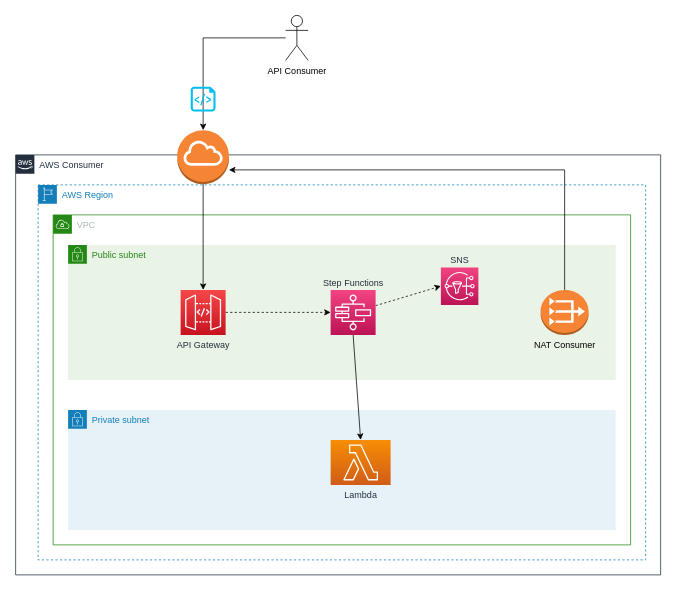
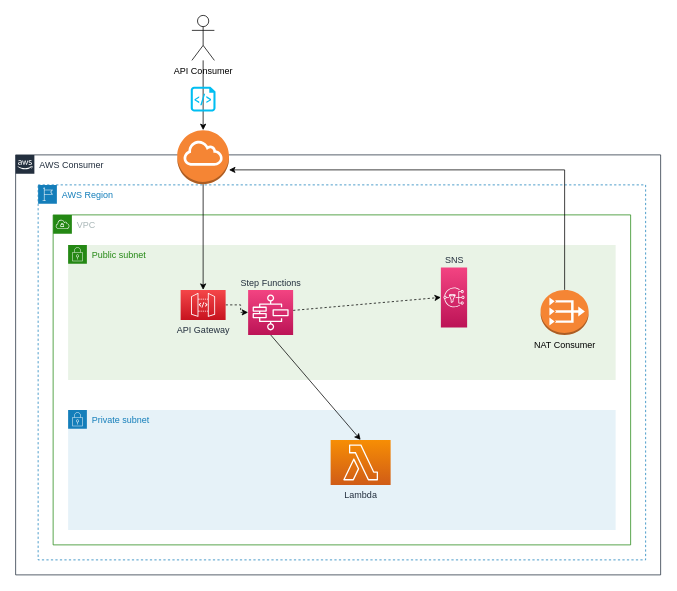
- <mxCell id="18" value="API Consumer" style="shape=umlActor;verticalLabelPosition=bottom;verticalAlign=top;html=1;outlineConnect=0;" parent="1" vertex="1"><mxGeometry x="380" y="20" width="30" height="60" as="geometry" /></mxCell>
+ <mxCell id="18" value="API Consumer" style="shape=umlActor;verticalLabelPosition=bottom;verticalAlign=top;html=1;outlineConnect=0;" parent="1" vertex="1"><mxGeometry x="255" y="20" width="30" height="60" as="geometry" /></mxCell>
- <mxCell id="20" value="SNS" style="points=[[0,0,0],[0.25,0,0],[0.5,0,0],[0.75,0,0],[1,0,0],[0,1,0],[0.25,1,0],[0.5,1,0],[0.75,1,0],[1,1,0],[0,0.25,0],[0,0.5,0],[0,0.75,0],[1,0.25,0],[1,0.5,0],[1,0.75,0]];outlineConnect=0;fontColor=#232F3E;gradientColor=#F34482;gradientDirection=north;fillColor=#BC1356;strokeColor=#ffffff;dashed=0;verticalLabelPosition=top;verticalAlign=bottom;align=center;html=1;fontSize=12;fontStyle=0;aspect=fixed;shape=mxgraph.aws4.resourceIcon;resIcon=mxgraph.aws4.sns;labelPosition=center;" parent="1" vertex="1"><mxGeometry x="587" y="356" width="50" height="50" as="geometry" /></mxCell>
+ <mxCell id="20" value="SNS" style="points=[[0,0,0],[0.25,0,0],[0.5,0,0],[0.75,0,0],[1,0,0],[0,1,0],[0.25,1,0],[0.5,1,0],[0.75,1,0],[1,1,0],[0,0.25,0],[0,0.5,0],[0,0.75,0],[1,0.25,0],[1,0.5,0],[1,0.75,0]];outlineConnect=0;fontColor=#232F3E;gradientColor=#F34482;gradientDirection=north;fillColor=#BC1356;strokeColor=#ffffff;dashed=0;verticalLabelPosition=top;verticalAlign=bottom;align=center;html=1;fontSize=12;fontStyle=0;aspect=fixed;shape=mxgraph.aws4.resourceIcon;resIcon=mxgraph.aws4.sns;labelPosition=center;" parent="1" vertex="1"><mxGeometry x="587" y="356" width="35" height="80" as="geometry" /></mxCell>
- <mxCell id="10" value="API Gateway" style="points=[[0,0,0],[0.25,0,0],[0.5,0,0],[0.75,0,0],[1,0,0],[0,1,0],[0.25,1,0],[0.5,1,0],[0.75,1,0],[1,1,0],[0,0.25,0],[0,0.5,0],[0,0.75,0],[1,0.25,0],[1,0.5,0],[1,0.75,0]];outlineConnect=0;fontColor=#232F3E;gradientColor=#F54749;gradientDirection=north;fillColor=#C7131F;strokeColor=#ffffff;dashed=0;verticalLabelPosition=bottom;verticalAlign=top;align=center;html=1;fontSize=12;fontStyle=0;aspect=fixed;shape=mxgraph.aws4.resourceIcon;resIcon=mxgraph.aws4.api_gateway;" parent="1" vertex="1"><mxGeometry x="240" y="386" width="60" height="60" as="geometry" /></mxCell>
+ <mxCell id="10" value="API Gateway" style="points=[[0,0,0],[0.25,0,0],[0.5,0,0],[0.75,0,0],[1,0,0],[0,1,0],[0.25,1,0],[0.5,1,0],[0.75,1,0],[1,1,0],[0,0.25,0],[0,0.5,0],[0,0.75,0],[1,0.25,0],[1,0.5,0],[1,0.75,0]];outlineConnect=0;fontColor=#232F3E;gradientColor=#F54749;gradientDirection=north;fillColor=#C7131F;strokeColor=#ffffff;dashed=0;verticalLabelPosition=bottom;verticalAlign=top;align=center;html=1;fontSize=12;fontStyle=0;aspect=fixed;shape=mxgraph.aws4.resourceIcon;resIcon=mxgraph.aws4.api_gateway;" parent="1" vertex="1"><mxGeometry x="240" y="386" width="60" height="40" as="geometry" /></mxCell>
- <mxCell id="13" value="Step Functions" style="points=[[0,0,0],[0.25,0,0],[0.5,0,0],[0.75,0,0],[1,0,0],[0,1,0],[0.25,1,0],[0.5,1,0],[0.75,1,0],[1,1,0],[0,0.25,0],[0,0.5,0],[0,0.75,0],[1,0.25,0],[1,0.5,0],[1,0.75,0]];outlineConnect=0;fontColor=#232F3E;gradientColor=#F34482;gradientDirection=north;fillColor=#BC1356;strokeColor=#ffffff;dashed=0;verticalLabelPosition=top;verticalAlign=bottom;align=center;html=1;fontSize=12;fontStyle=0;aspect=fixed;shape=mxgraph.aws4.resourceIcon;resIcon=mxgraph.aws4.step_functions;labelPosition=center;" parent="1" vertex="1"><mxGeometry x="440" y="386" width="60" height="60" as="geometry" /></mxCell>
+ <mxCell id="13" value="Step Functions" style="points=[[0,0,0],[0.25,0,0],[0.5,0,0],[0.75,0,0],[1,0,0],[0,1,0],[0.25,1,0],[0.5,1,0],[0.75,1,0],[1,1,0],[0,0.25,0],[0,0.5,0],[0,0.75,0],[1,0.25,0],[1,0.5,0],[1,0.75,0]];outlineConnect=0;fontColor=#232F3E;gradientColor=#F34482;gradientDirection=north;fillColor=#BC1356;strokeColor=#ffffff;dashed=0;verticalLabelPosition=top;verticalAlign=bottom;align=center;html=1;fontSize=12;fontStyle=0;aspect=fixed;shape=mxgraph.aws4.resourceIcon;resIcon=mxgraph.aws4.step_functions;labelPosition=center;" parent="1" vertex="1"><mxGeometry x="330" y="386" width="60" height="60" as="geometry" /></mxCell>
